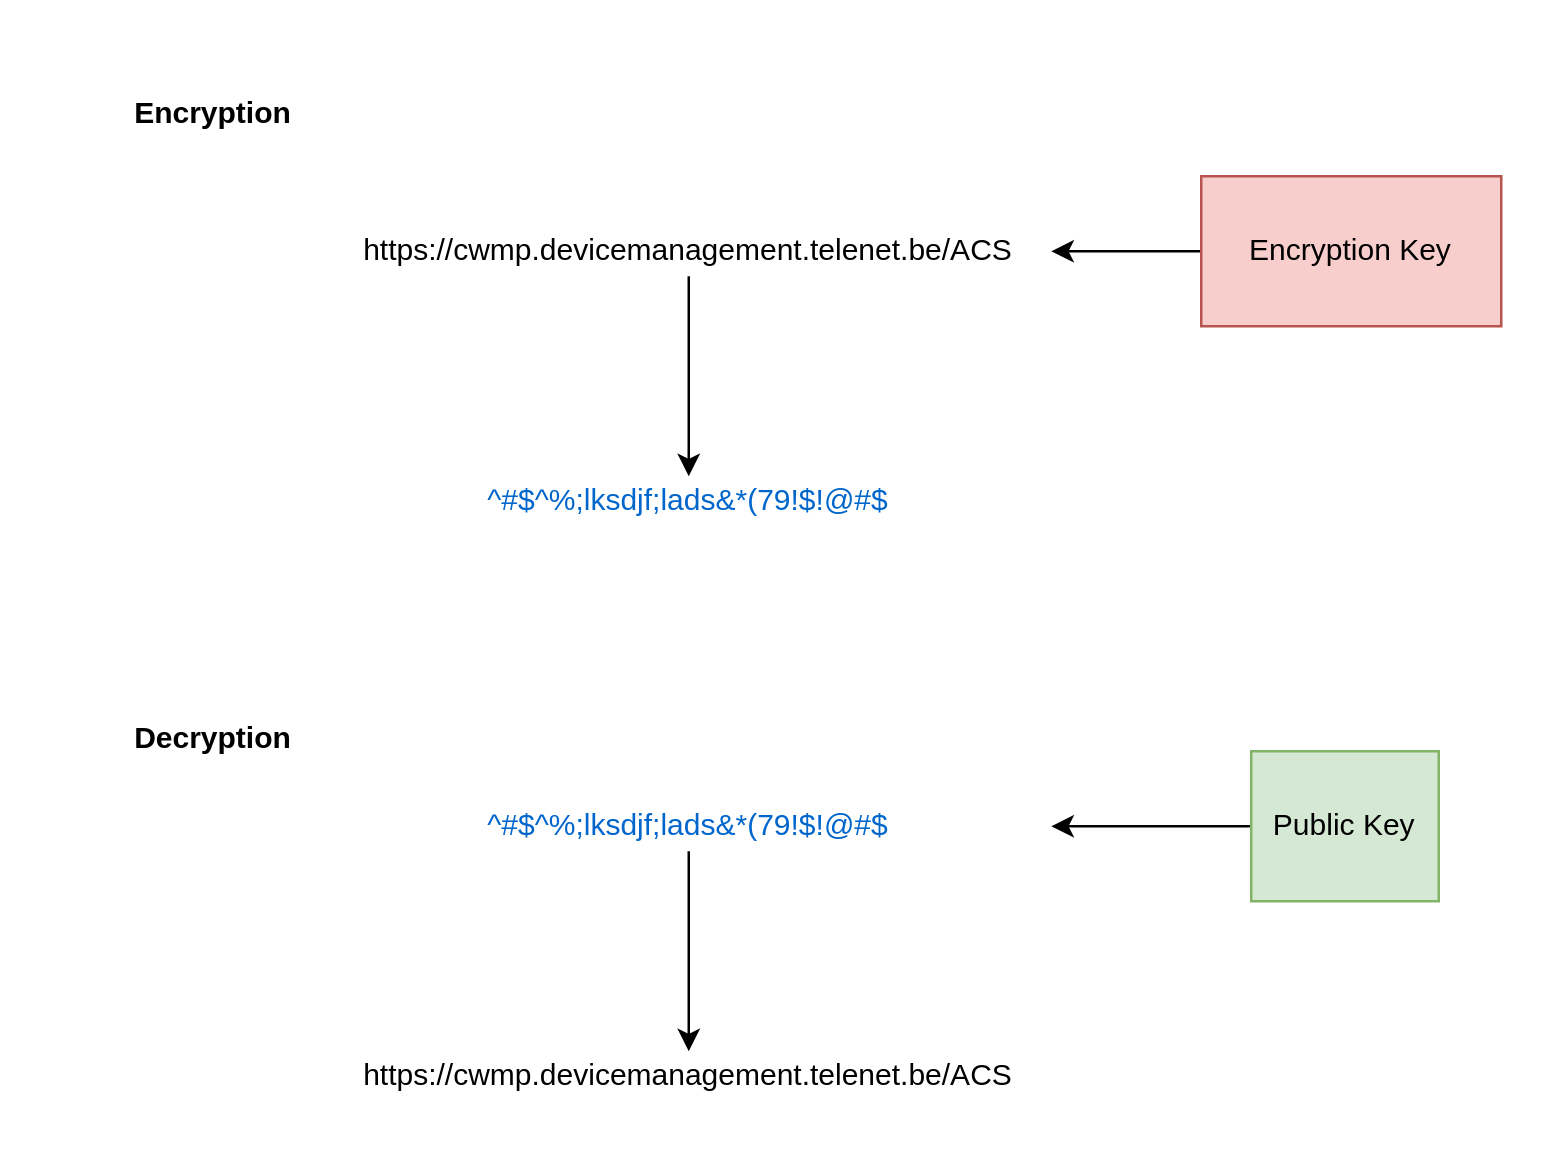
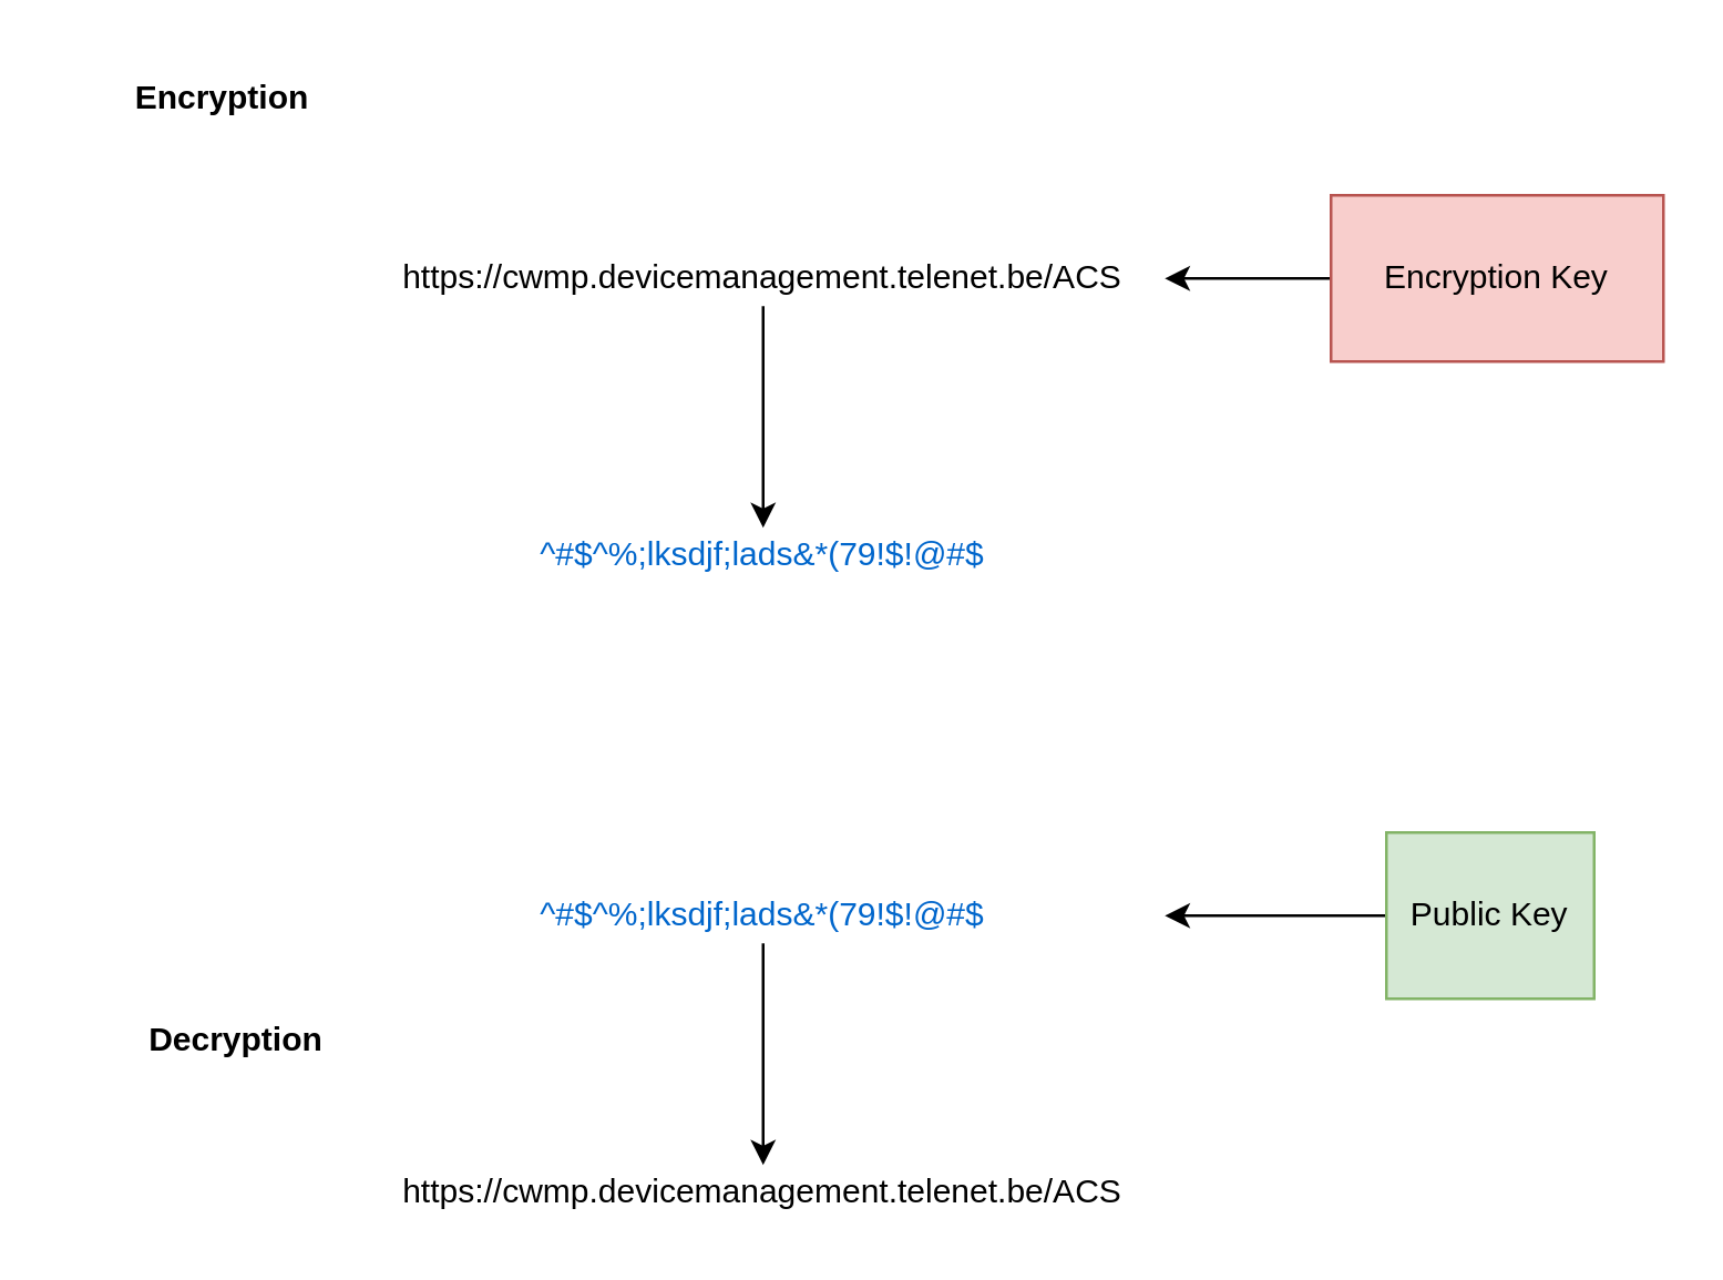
- <mxCell id="12" value="Encryption" style="text;html=1;strokeColor=none;fillColor=none;align=center;verticalAlign=middle;whiteSpace=wrap;rounded=0;fontStyle=1" vertex="1" parent="1"><mxGeometry x="20" y="20" width="130" height="50" as="geometry" /></mxCell>
+ <mxCell id="12" value="Encryption" style="text;html=1;strokeColor=none;fillColor=none;align=center;verticalAlign=middle;whiteSpace=wrap;rounded=0;fontStyle=1" vertex="1" parent="1"><mxGeometry x="15" y="10" width="130" height="50" as="geometry" /></mxCell>
- <mxCell id="13" value="Decryption" style="text;html=1;strokeColor=none;fillColor=none;align=center;verticalAlign=middle;whiteSpace=wrap;rounded=0;fontStyle=1" vertex="1" parent="1"><mxGeometry x="20" y="270" width="130" height="50" as="geometry" /></mxCell>
+ <mxCell id="13" value="Decryption" style="text;html=1;strokeColor=none;fillColor=none;align=center;verticalAlign=middle;whiteSpace=wrap;rounded=0;fontStyle=1" vertex="1" parent="1"><mxGeometry x="20" y="350" width="130" height="50" as="geometry" /></mxCell>
